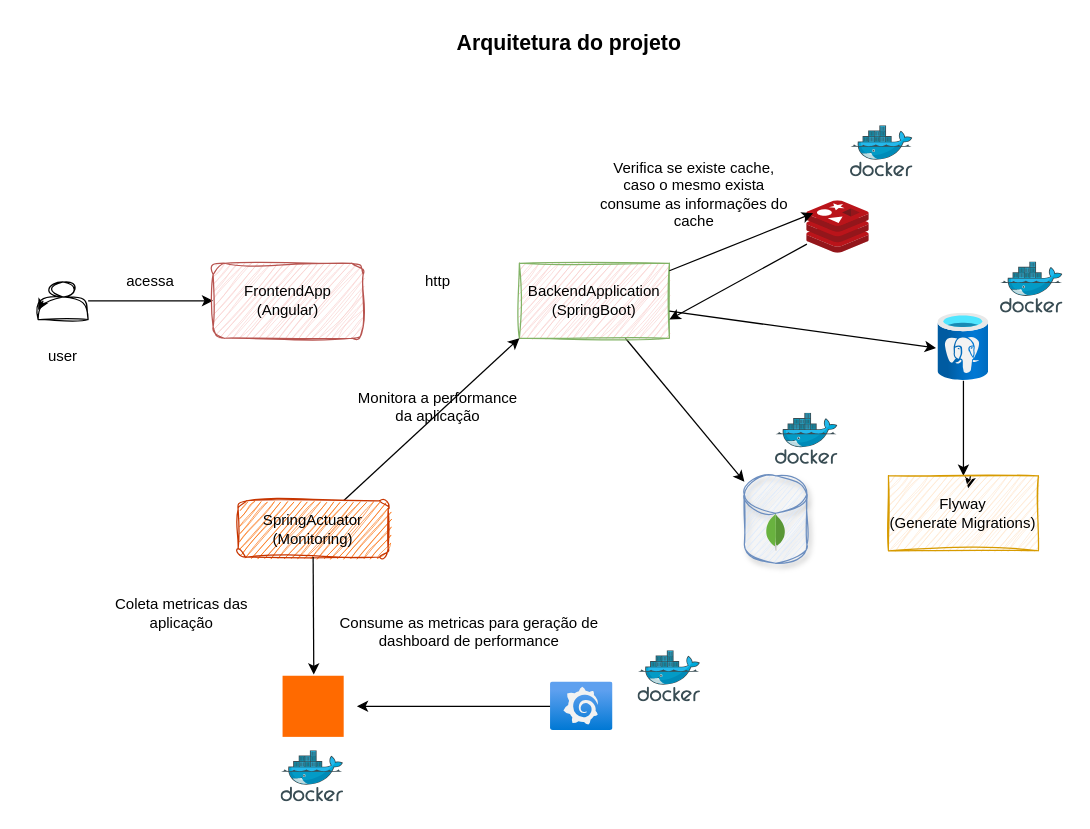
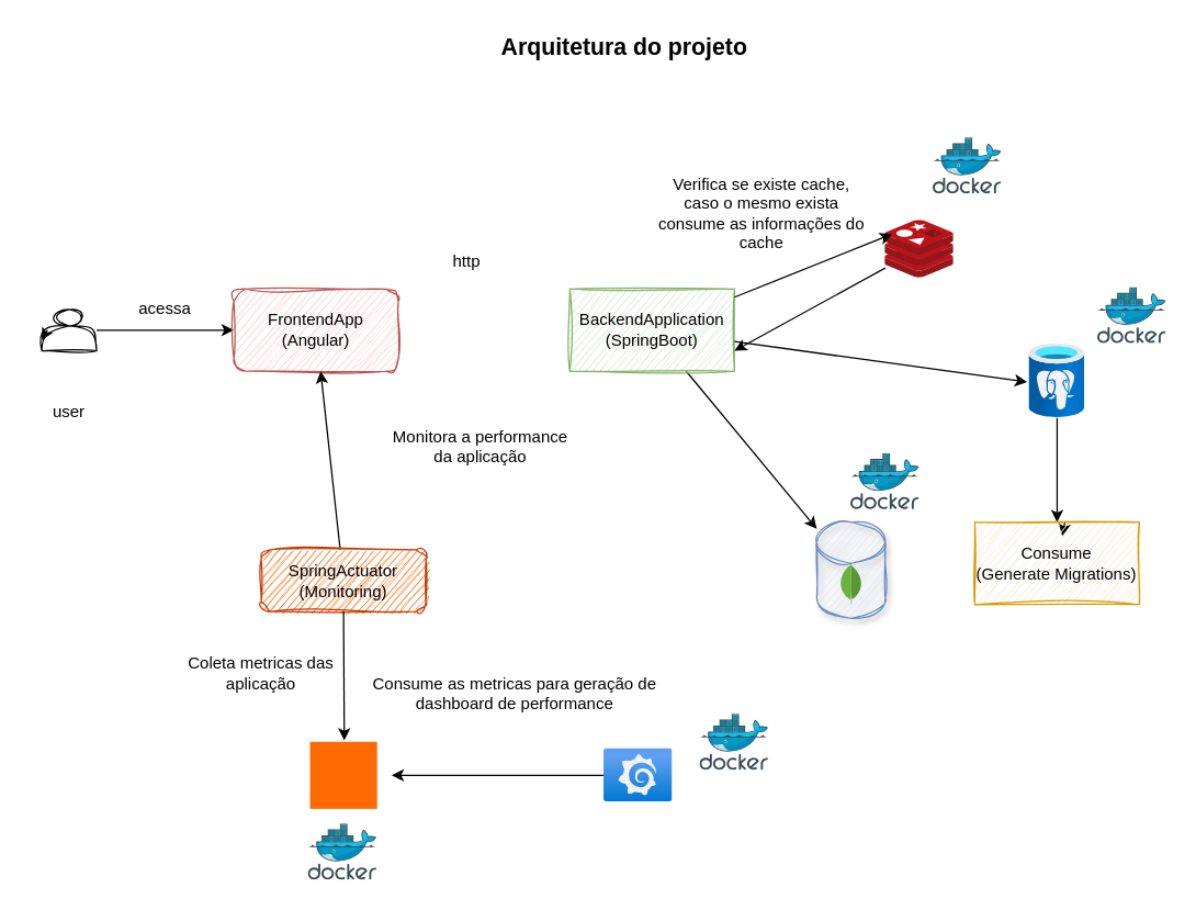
- <mxCell id="11" value="http" style="text;html=1;align=center;verticalAlign=middle;whiteSpace=wrap;rounded=0;" parent="1" vertex="1"><mxGeometry x="320" y="210" width="60" height="30" as="geometry" /></mxCell>
+ <mxCell id="11" value="http" style="text;html=1;align=center;verticalAlign=middle;whiteSpace=wrap;rounded=0;" parent="1" vertex="1"><mxGeometry x="310" y="175" width="60" height="30" as="geometry" /></mxCell>
- <mxCell id="10" value="BackendApplication&lt;br&gt;(SpringBoot)" style="rounded=0;whiteSpace=wrap;html=1;sketch=1;curveFitting=1;jiggle=2;fillColor=#f8cecc;strokeColor=#82b366;" parent="1" vertex="1"><mxGeometry x="415" y="210" width="120" height="60" as="geometry" /></mxCell>
+ <mxCell id="10" value="BackendApplication&lt;br&gt;(SpringBoot)" style="rounded=0;whiteSpace=wrap;html=1;sketch=1;curveFitting=1;jiggle=2;fillColor=#d5e8d4;strokeColor=#82b366;" parent="1" vertex="1"><mxGeometry x="415" y="210" width="120" height="60" as="geometry" /></mxCell>
- <mxCell id="5" value="user" style="text;html=1;align=center;verticalAlign=middle;whiteSpace=wrap;rounded=0;" parent="1" vertex="1"><mxGeometry x="20" y="270" width="60" height="30" as="geometry" /></mxCell>
+ <mxCell id="5" value="user" style="text;html=1;align=center;verticalAlign=middle;whiteSpace=wrap;rounded=0;" parent="1" vertex="1"><mxGeometry x="20" y="285" width="60" height="30" as="geometry" /></mxCell>
- <mxCell id="19" style="edgeStyle=none;html=1;entryX=0;entryY=1;entryDx=0;entryDy=0;" parent="1" source="20" target="10" edge="1"><mxGeometry relative="1" as="geometry" /></mxCell>
+ <mxCell id="19" style="edgeStyle=none;html=1;" parent="1" source="20" target="6" edge="1"><mxGeometry relative="1" as="geometry" /></mxCell>
- <mxCell id="26" value="Flyway&lt;br&gt;(Generate Migrations)" style="rounded=0;whiteSpace=wrap;html=1;fillColor=#ffe6cc;strokeColor=#d79b00;sketch=1;curveFitting=1;jiggle=2;" parent="1" vertex="1"><mxGeometry x="710.25" y="380" width="120" height="60" as="geometry" /></mxCell>
+ <mxCell id="26" value="Consume&lt;br&gt;(Generate Migrations)" style="rounded=0;whiteSpace=wrap;html=1;fillColor=#ffe6cc;strokeColor=#d79b00;sketch=1;curveFitting=1;jiggle=2;" parent="1" vertex="1"><mxGeometry x="710.25" y="380" width="120" height="60" as="geometry" /></mxCell>
- <mxCell id="31" value="Coleta metricas das aplicação" style="text;html=1;align=center;verticalAlign=middle;whiteSpace=wrap;rounded=0;" parent="1" vertex="1"><mxGeometry x="85" y="475" width="120" height="30" as="geometry" /></mxCell>
+ <mxCell id="31" value="Coleta metricas das aplicação" style="text;html=1;align=center;verticalAlign=middle;whiteSpace=wrap;rounded=0;" parent="1" vertex="1"><mxGeometry x="130" y="475" width="120" height="30" as="geometry" /></mxCell>
